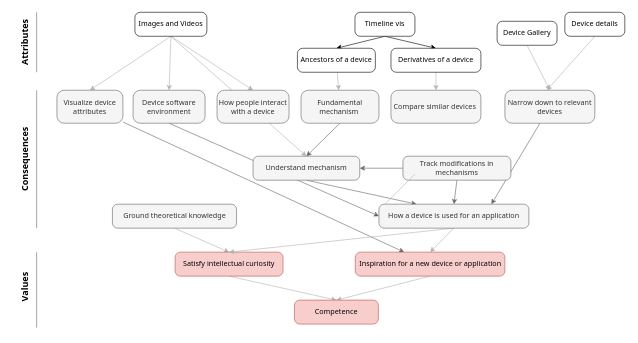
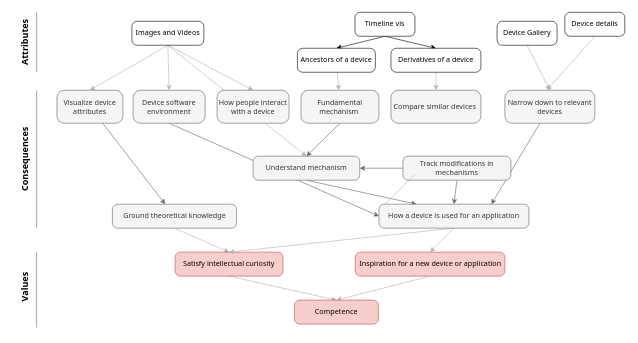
- <mxCell id="6" value="Images and Videos" style="rounded=1;whiteSpace=wrap;html=1;arcSize=22;fontFamily=segoe UI;" vertex="1" parent="1"><mxGeometry x="224" y="20" width="120" height="40" as="geometry" /></mxCell>
+ <mxCell id="6" value="Images and Videos" style="rounded=1;whiteSpace=wrap;html=1;arcSize=22;fontFamily=segoe UI;" vertex="1" parent="1"><mxGeometry x="219" y="35" width="120" height="40" as="geometry" /></mxCell>
- <mxCell id="12" style="rounded=0;orthogonalLoop=1;jettySize=auto;html=1;strokeColor=#666666;fillColor=#f5f5f5;" edge="1" parent="1" source="13" target="30"><mxGeometry relative="1" as="geometry" /></mxCell>
+ <mxCell id="12" style="rounded=0;orthogonalLoop=1;jettySize=auto;html=1;strokeColor=#666666;fillColor=#f5f5f5;" edge="1" parent="1" source="13" target="15"><mxGeometry relative="1" as="geometry" /></mxCell>
